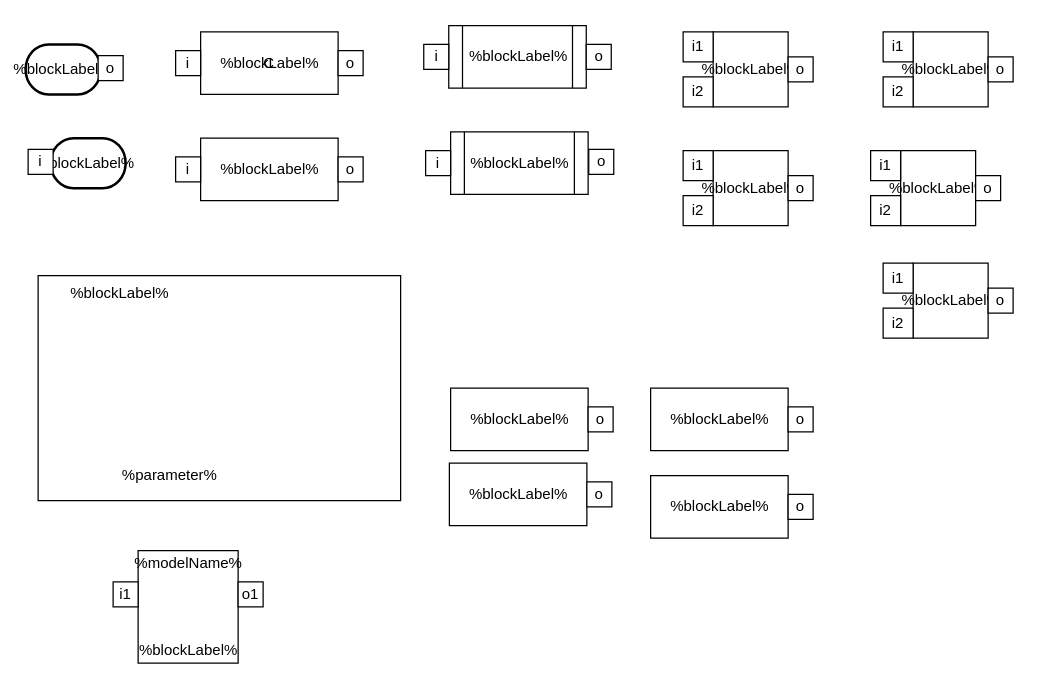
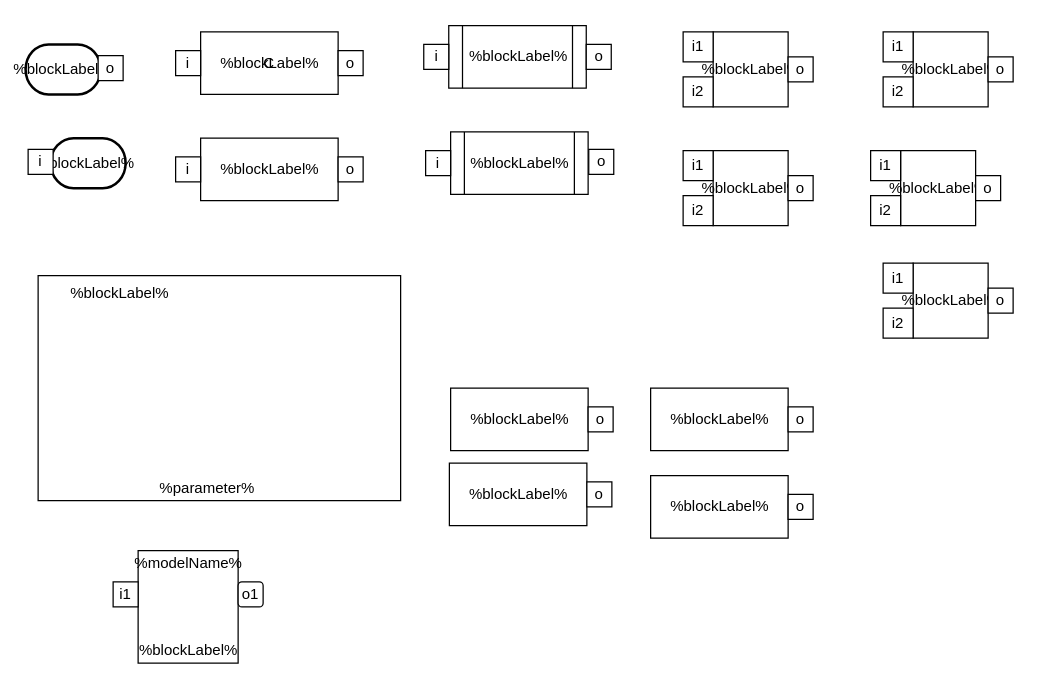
- <mxCell id="3" value="%parameter%" style="text;html=1;align=center;verticalAlign=middle;resizable=0;points=[];autosize=1;strokeColor=none;fillColor=none;" parent="2" vertex="1"><mxGeometry x="60" y="150" width="90" height="20" as="geometry" /></mxCell>
+ <mxCell id="3" value="%parameter%" style="text;html=1;align=center;verticalAlign=middle;resizable=0;points=[];autosize=1;strokeColor=none;fillColor=none;" parent="2" vertex="1"><mxGeometry x="90" y="160" width="90" height="20" as="geometry" /></mxCell>
- <mxCell id="53" value="o1" style="whiteSpace=wrap;html=1;aspect=fixed;" parent="50" vertex="1"><mxGeometry x="80" y="25" width="20" height="20" as="geometry" /></mxCell>
+ <mxCell id="53" value="o1" style="whiteSpace=wrap;html=1;aspect=fixed;rounded=1;" parent="50" vertex="1"><mxGeometry x="80" y="25" width="20" height="20" as="geometry" /></mxCell>
